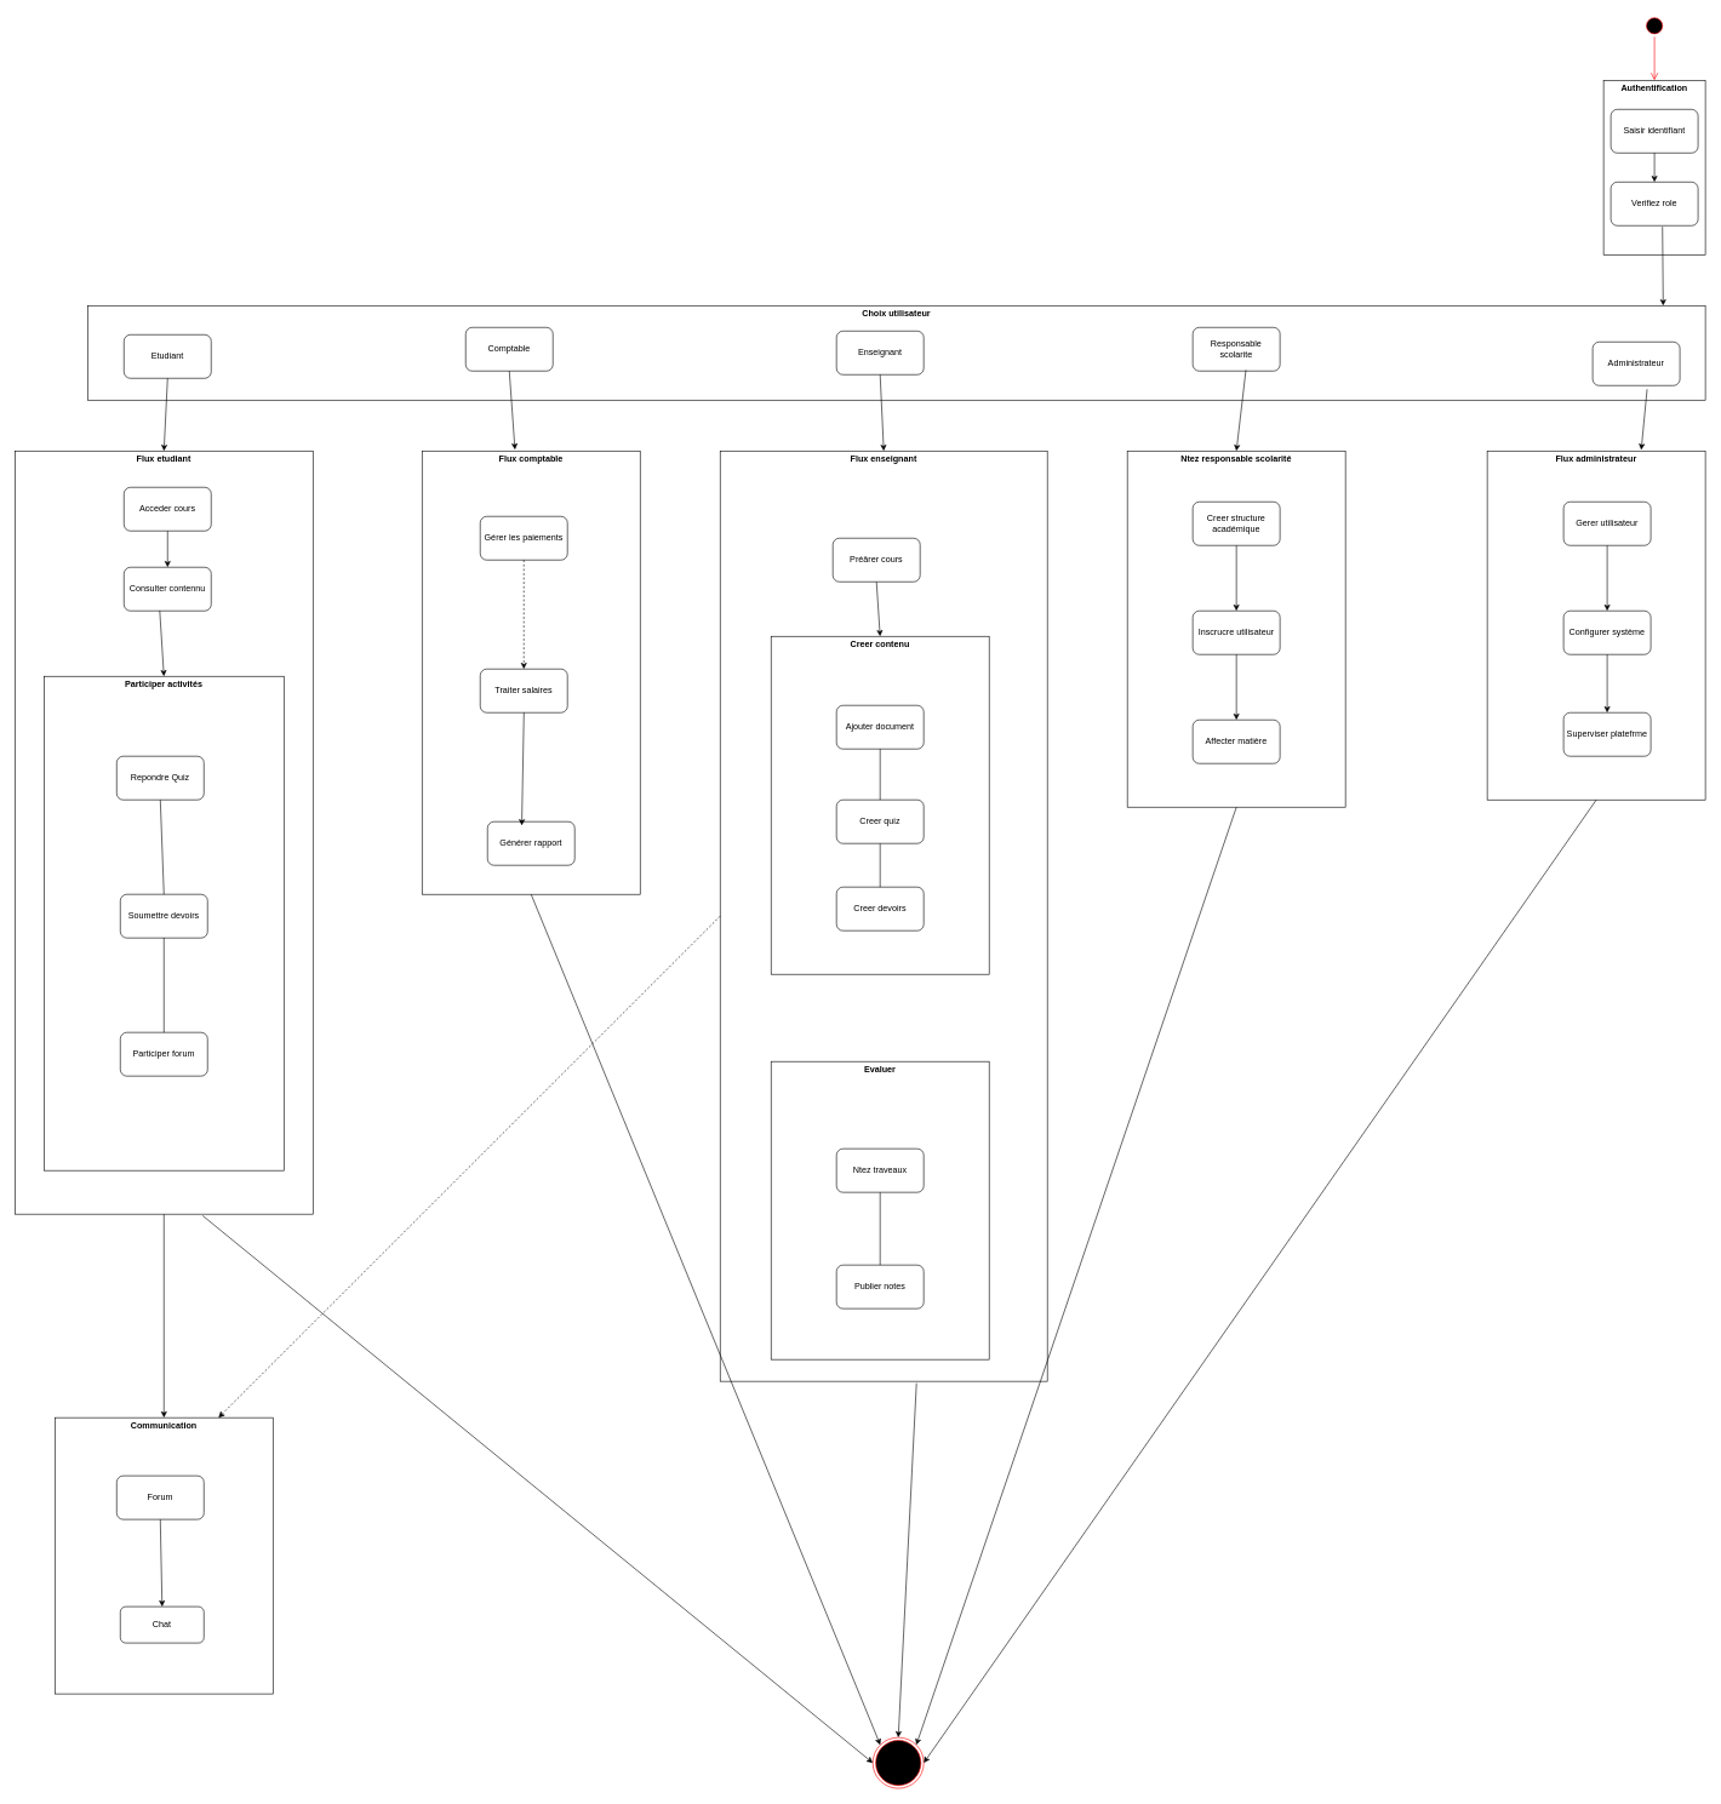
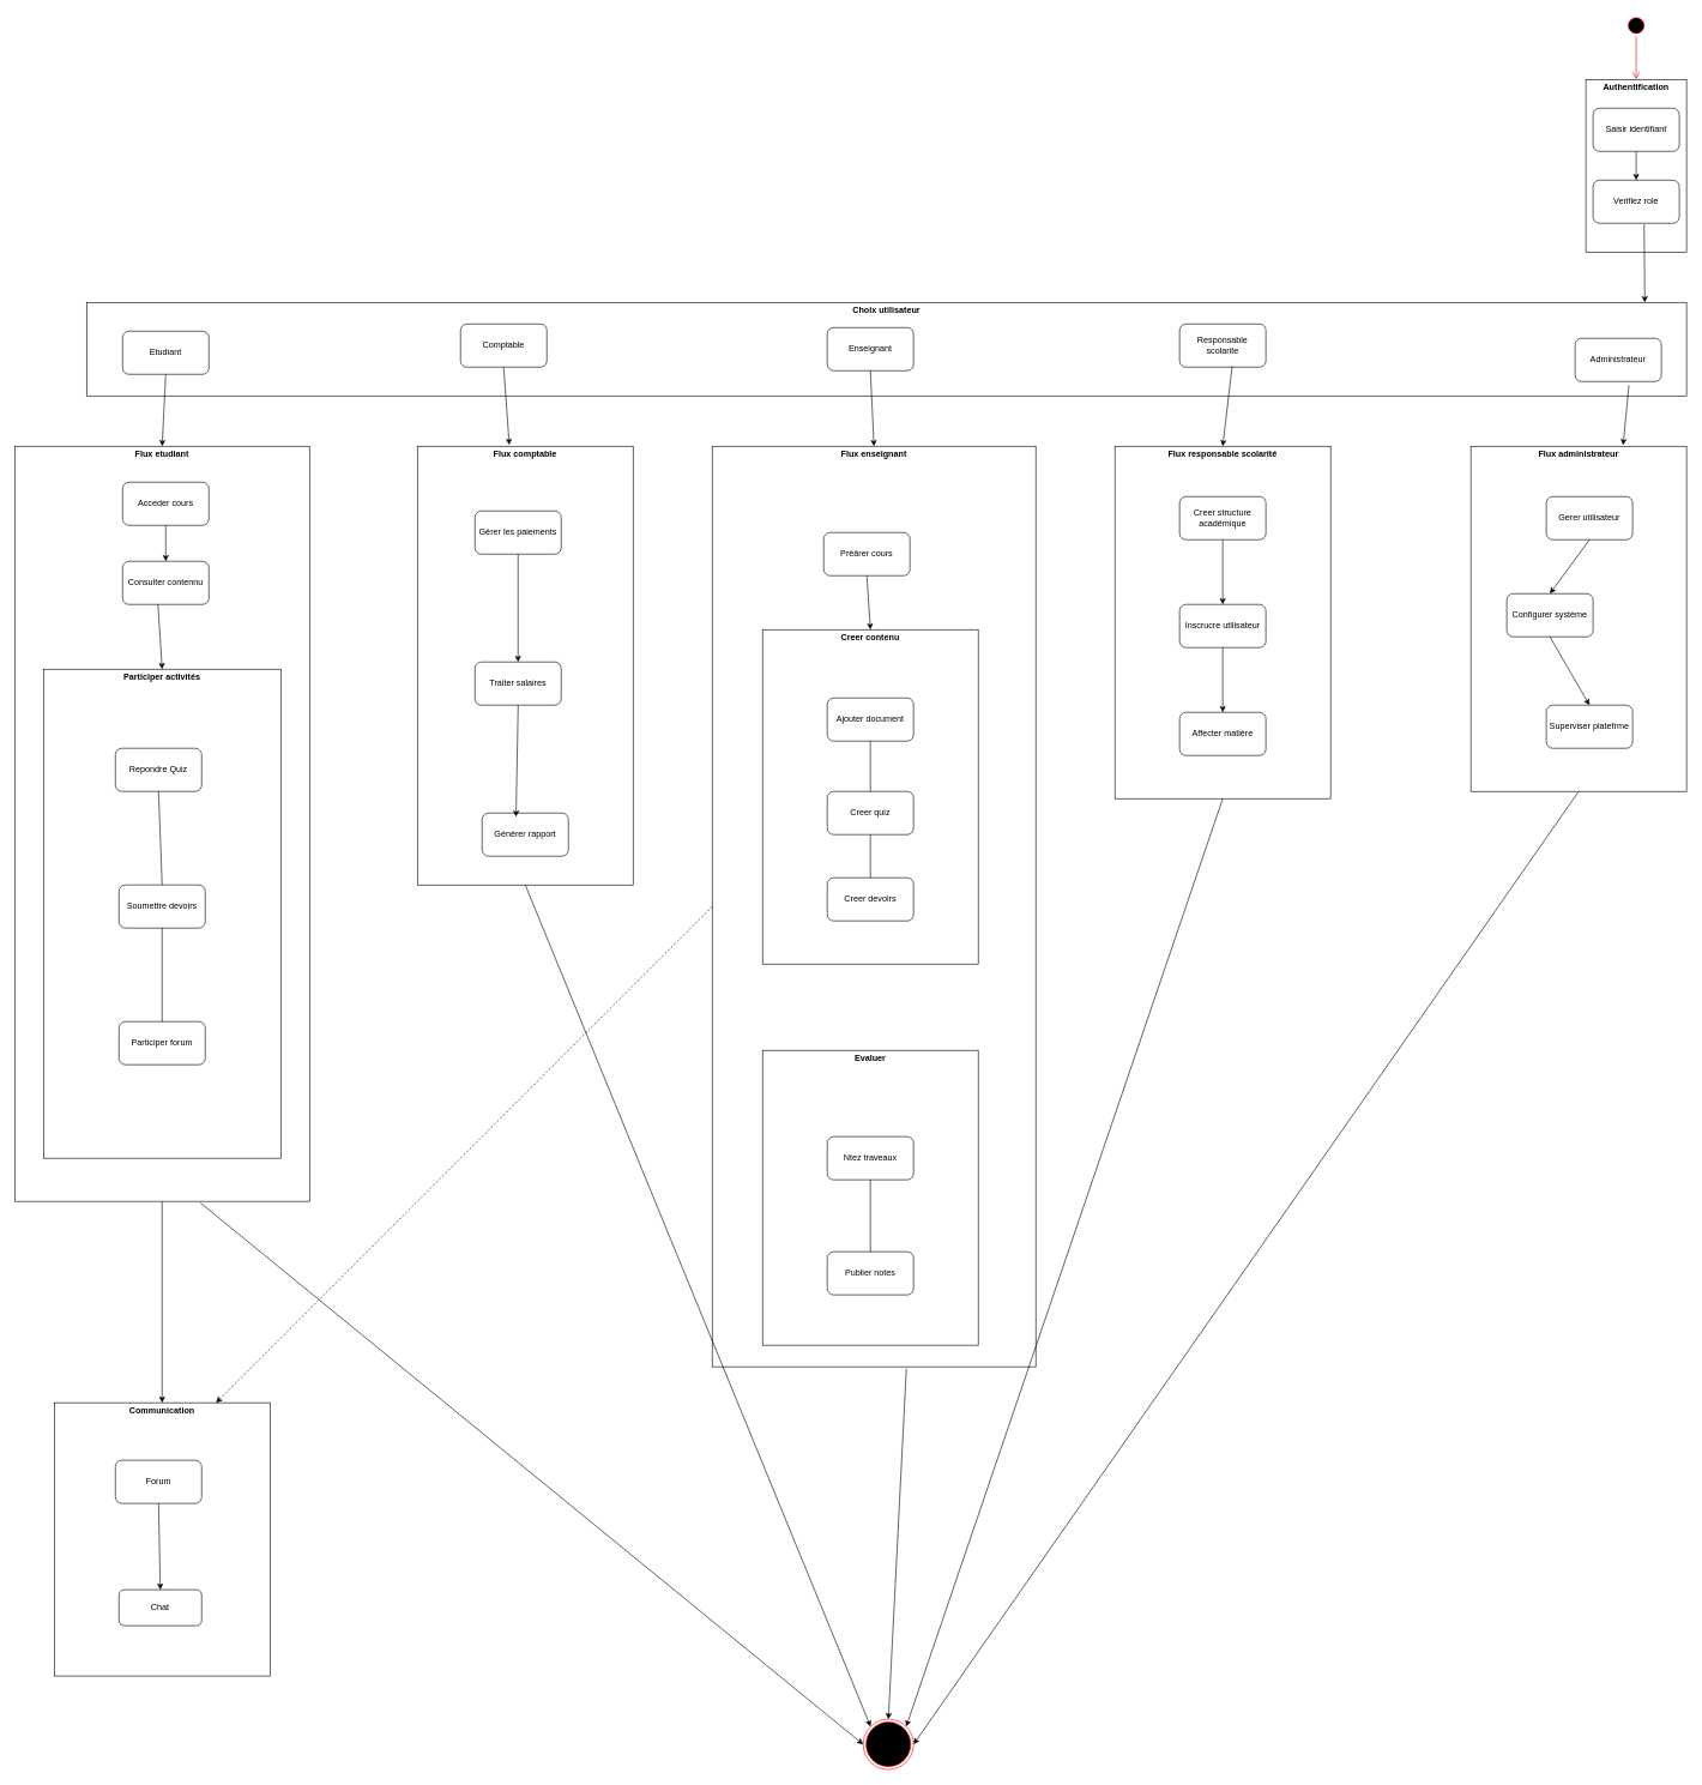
- <mxCell id="18" value="&lt;p style=&quot;margin:0px;margin-top:4px;text-align:center;&quot;&gt;&lt;b&gt;Ntez responsable scolarité&lt;/b&gt;&lt;/p&gt;" style="verticalAlign=top;align=left;overflow=fill;html=1;whiteSpace=wrap;" vertex="1" parent="1"><mxGeometry x="1550" y="620" width="300" height="490" as="geometry" /></mxCell>
+ <mxCell id="18" value="&lt;p style=&quot;margin:0px;margin-top:4px;text-align:center;&quot;&gt;&lt;b&gt;Flux responsable scolarité&lt;/b&gt;&lt;/p&gt;" style="verticalAlign=top;align=left;overflow=fill;html=1;whiteSpace=wrap;" vertex="1" parent="1"><mxGeometry x="1550" y="620" width="300" height="490" as="geometry" /></mxCell>
- <mxCell id="54" value="" style="endArrow=classic;html=1;rounded=0;entryX=0.5;entryY=0;entryDx=0;entryDy=0;exitX=0.5;exitY=1;exitDx=0;exitDy=0;dashed=1;" edge="1" parent="1" source="26" target="27"><mxGeometry width="50" height="50" relative="1" as="geometry"><mxPoint x="730" y="770" as="sourcePoint" /><mxPoint x="780" y="720" as="targetPoint" /></mxGeometry></mxCell>
+ <mxCell id="54" value="" style="endArrow=classic;html=1;rounded=0;entryX=0.5;entryY=0;entryDx=0;entryDy=0;exitX=0.5;exitY=1;exitDx=0;exitDy=0;" edge="1" parent="1" source="26" target="27"><mxGeometry width="50" height="50" relative="1" as="geometry"><mxPoint x="730" y="770" as="sourcePoint" /><mxPoint x="780" y="720" as="targetPoint" /></mxGeometry></mxCell>
- <mxCell id="41" value="Configurer système" style="rounded=1;whiteSpace=wrap;html=1;" vertex="1" parent="1"><mxGeometry x="2150" y="840" width="120" height="60" as="geometry" /></mxCell>
+ <mxCell id="41" value="Configurer système" style="rounded=1;whiteSpace=wrap;html=1;" vertex="1" parent="1"><mxGeometry x="2095" y="825" width="120" height="60" as="geometry" /></mxCell>
